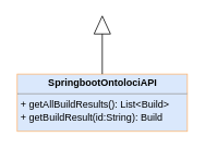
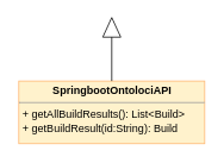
- <mxCell id="2" value="&lt;p style=&quot;margin: 0px ; margin-top: 4px ; text-align: center&quot;&gt;&lt;b&gt;SpringbootOntolociAPI&lt;/b&gt;&lt;/p&gt;&lt;hr size=&quot;1&quot;&gt;&lt;p style=&quot;margin: 0px 0px 0px 4px&quot;&gt;+ getAllBuildResults(): List&amp;lt;Build&amp;gt;&lt;br&gt;&lt;/p&gt;&lt;p style=&quot;margin: 0px 0px 0px 4px&quot;&gt;+ getBuildResult(id:String): Build&lt;/p&gt;&lt;p style=&quot;margin: 0px ; margin-left: 4px&quot;&gt;&lt;br&gt;&lt;/p&gt;" style="verticalAlign=top;align=left;overflow=fill;fontSize=12;fontFamily=Helvetica;html=1;fillColor=#dae8fc;strokeColor=#FFB570;" vertex="1" parent="1"><mxGeometry x="20.5" y="90" width="207.5" height="70" as="geometry" /></mxCell>
+ <mxCell id="2" value="&lt;p style=&quot;margin: 0px ; margin-top: 4px ; text-align: center&quot;&gt;&lt;b&gt;SpringbootOntolociAPI&lt;/b&gt;&lt;/p&gt;&lt;hr size=&quot;1&quot;&gt;&lt;p style=&quot;margin: 0px 0px 0px 4px&quot;&gt;+ getAllBuildResults(): List&amp;lt;Build&amp;gt;&lt;br&gt;&lt;/p&gt;&lt;p style=&quot;margin: 0px 0px 0px 4px&quot;&gt;+ getBuildResult(id:String): Build&lt;/p&gt;&lt;p style=&quot;margin: 0px ; margin-left: 4px&quot;&gt;&lt;br&gt;&lt;/p&gt;" style="verticalAlign=top;align=left;overflow=fill;fontSize=12;fontFamily=Helvetica;html=1;fillColor=#fff2cc;strokeColor=#FFB570;" vertex="1" parent="1"><mxGeometry x="20.5" y="90" width="207.5" height="70" as="geometry" /></mxCell>
